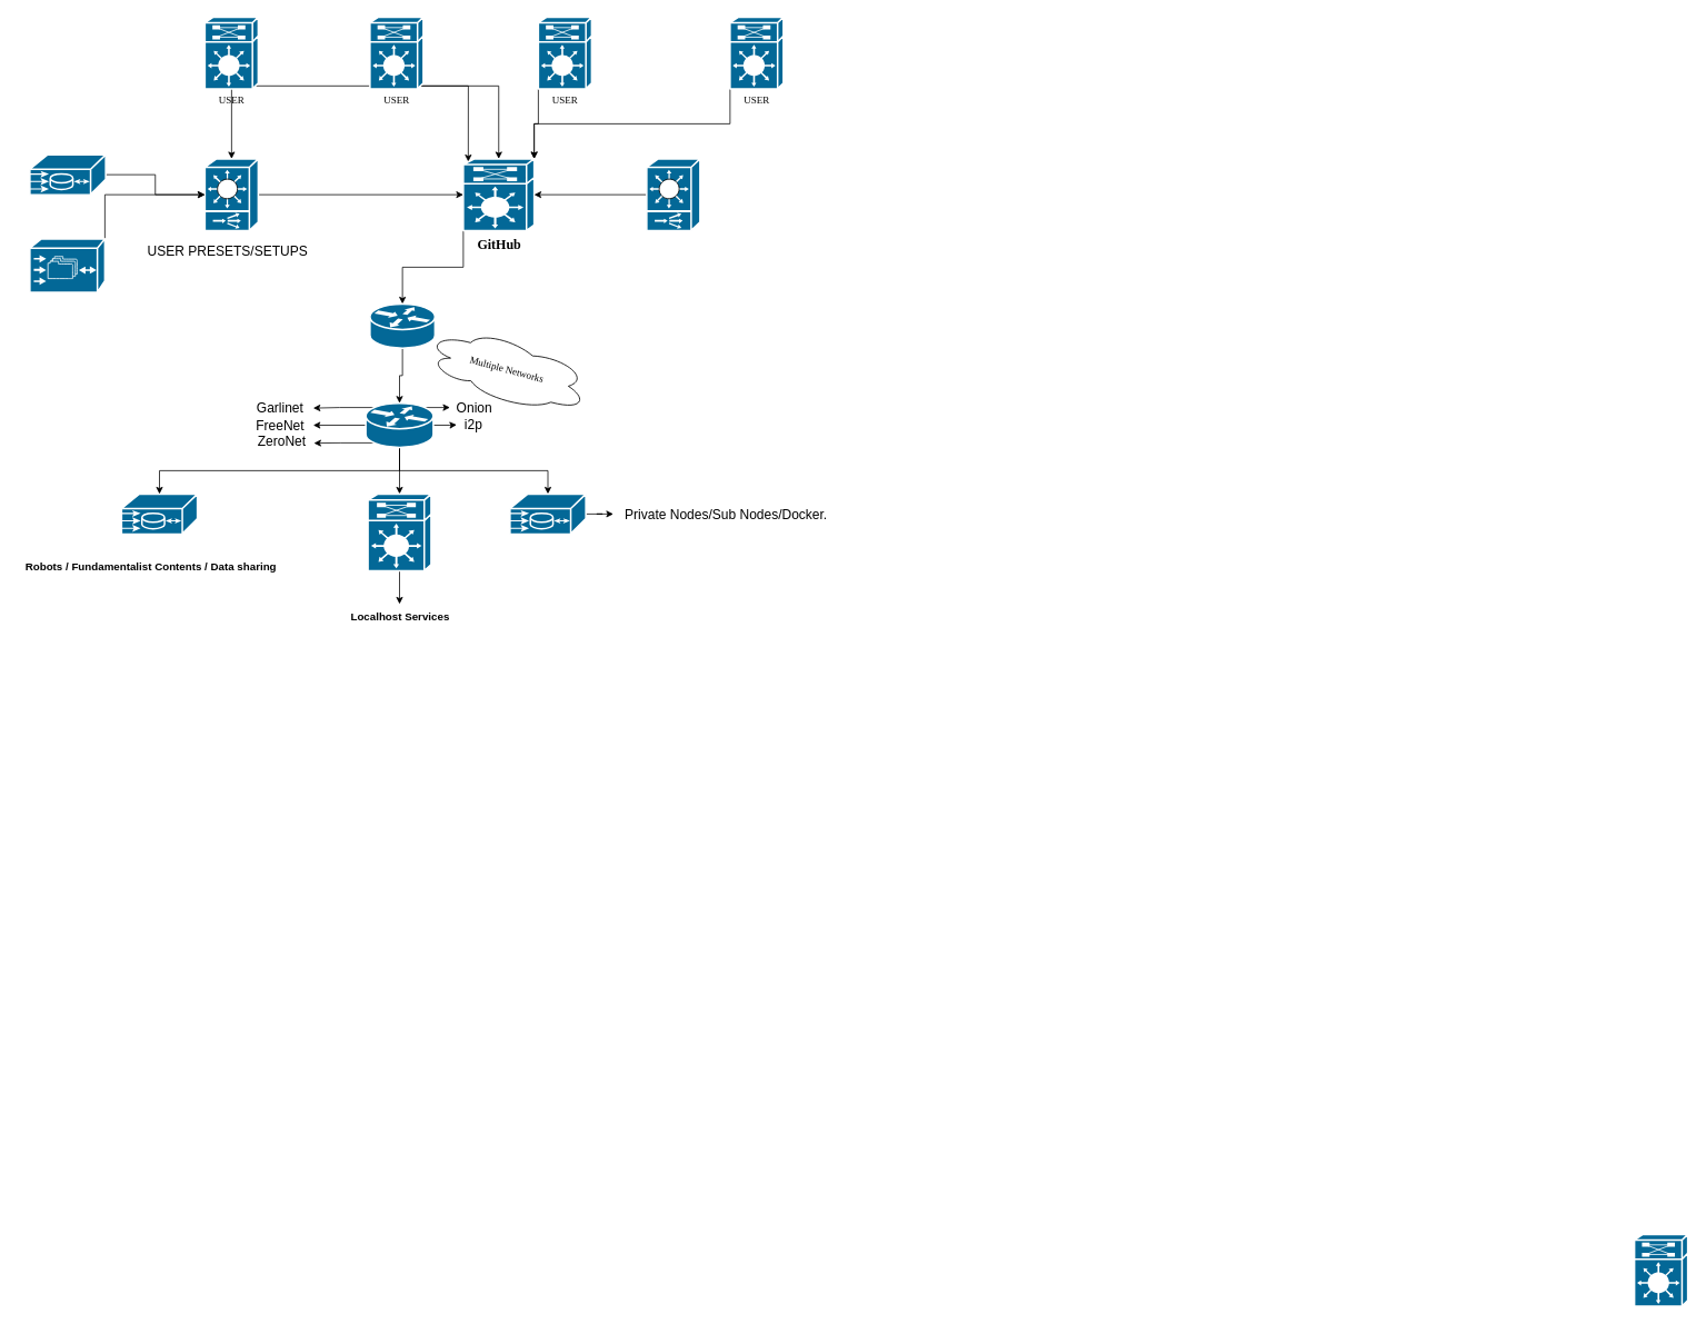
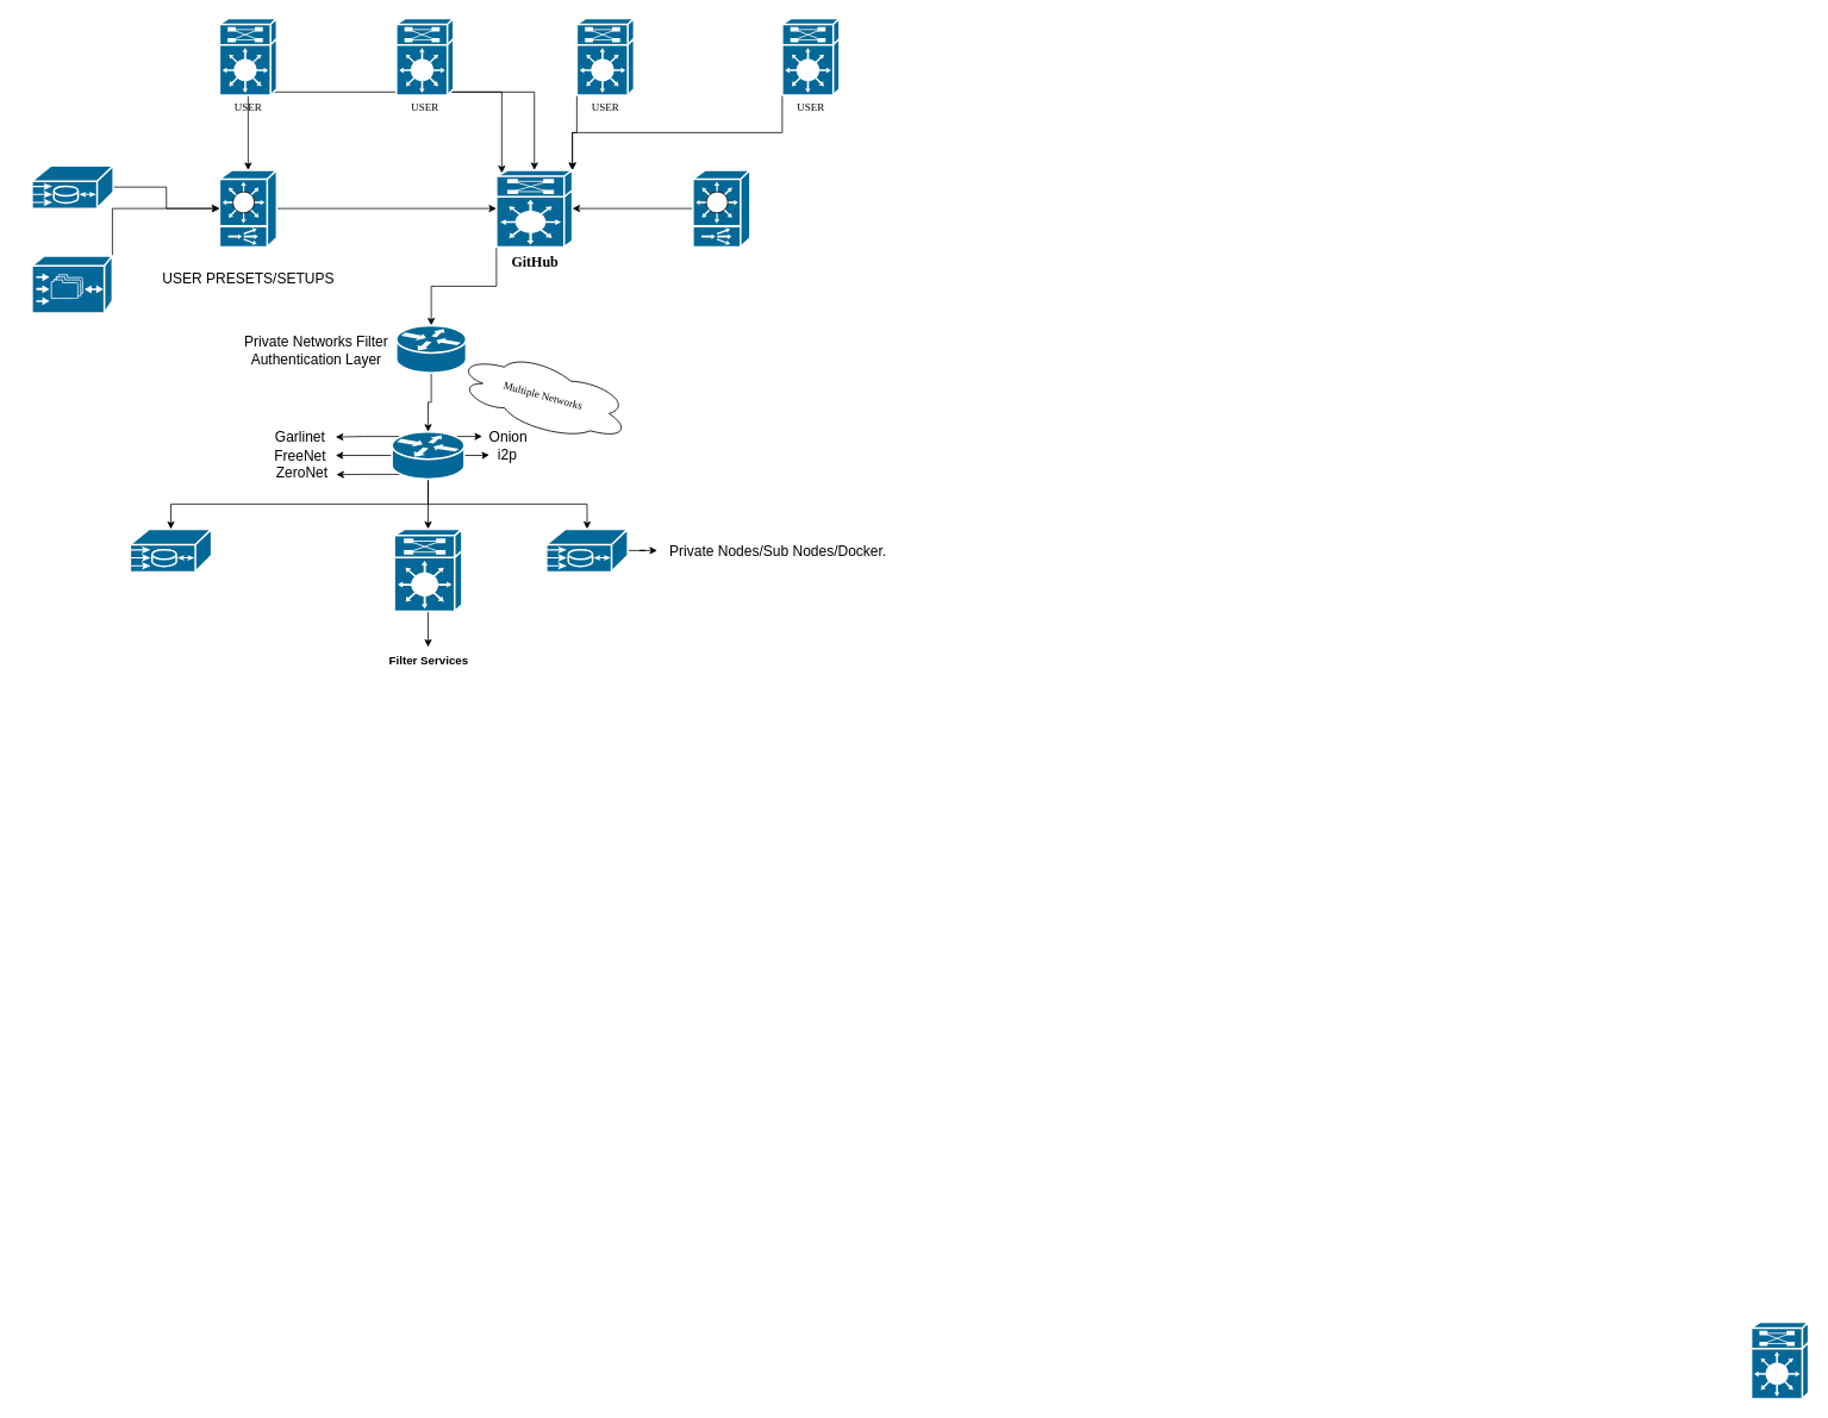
- <mxCell id="25" value="USER PRESETS/SETUPS" style="text;html=1;resizable=0;autosize=1;align=center;verticalAlign=middle;points=[];fillColor=none;strokeColor=none;rounded=0;fontSize=16;" vertex="1" parent="1"><mxGeometry x="167" y="286" width="210" height="30" as="geometry" /></mxCell>
+ <mxCell id="25" value="USER PRESETS/SETUPS" style="text;html=1;resizable=0;autosize=1;align=center;verticalAlign=middle;points=[];fillColor=none;strokeColor=none;rounded=0;fontSize=16;" vertex="1" parent="1"><mxGeometry x="172" y="296" width="210" height="30" as="geometry" /></mxCell>
+ <mxCell id="26" value="&lt;div&gt;Private Networks Filter&lt;/div&gt;&lt;div&gt;Authentication Layer&lt;br&gt;&lt;/div&gt;" style="text;html=1;resizable=0;autosize=1;align=center;verticalAlign=middle;points=[];fillColor=none;strokeColor=none;rounded=0;fontSize=16;" vertex="1" parent="1"><mxGeometry x="263" y="367" width="180" height="50" as="geometry" /></mxCell>
- <mxCell id="42" value="Robots / Fundamentalist Contents / Data sharing" style="text;html=1;resizable=0;autosize=1;align=center;verticalAlign=middle;points=[];fillColor=none;strokeColor=none;rounded=0;fontSize=13;fontStyle=1" vertex="1" parent="1"><mxGeometry x="20" y="664" width="320" height="30" as="geometry" /></mxCell>
- <mxCell id="48" value="Localhost Services" style="text;html=1;resizable=0;autosize=1;align=center;verticalAlign=middle;points=[];fillColor=none;strokeColor=none;rounded=0;fontSize=13;fontStyle=1" vertex="1" parent="1"><mxGeometry x="408.5" y="724" width="140" height="30" as="geometry" /></mxCell>
+ <mxCell id="48" value="Filter Services" style="text;html=1;resizable=0;autosize=1;align=center;verticalAlign=middle;points=[];fillColor=none;strokeColor=none;rounded=0;fontSize=13;fontStyle=1" vertex="1" parent="1"><mxGeometry x="408.5" y="724" width="140" height="30" as="geometry" /></mxCell>
